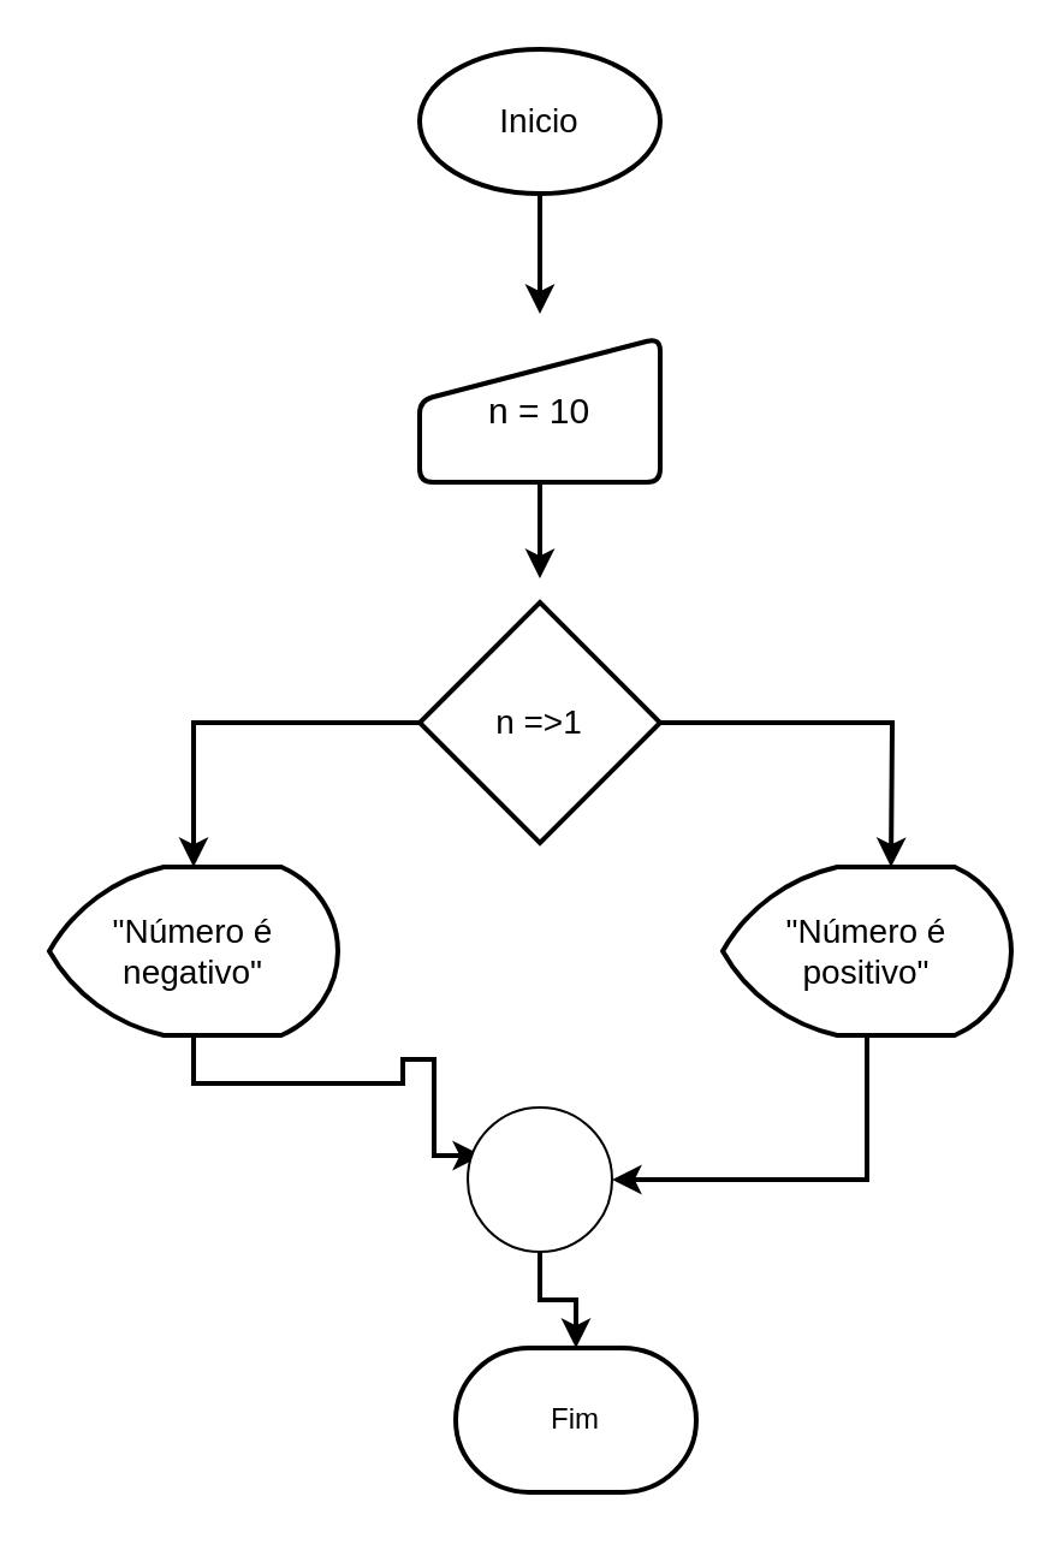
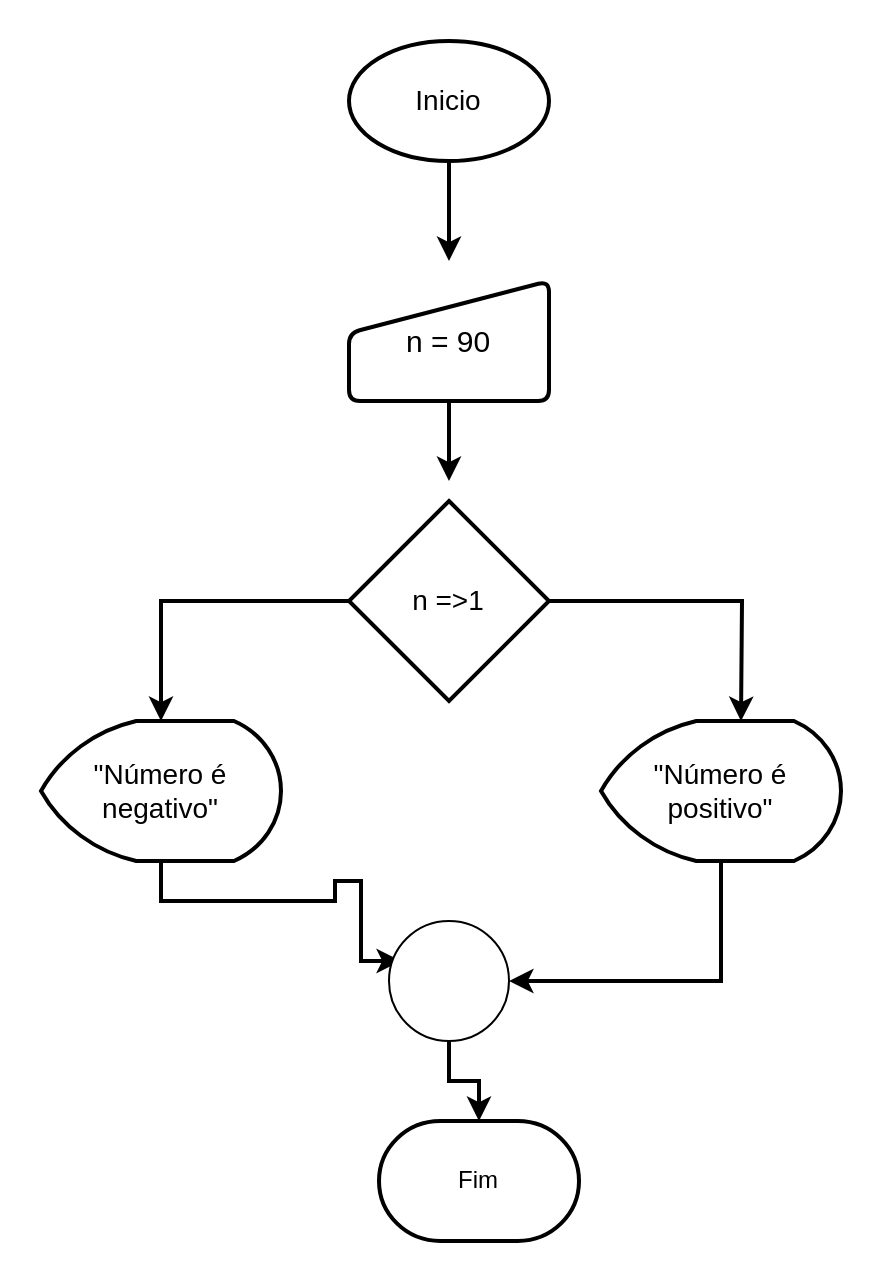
- <mxCell id="5" value="&lt;font style=&quot;font-size: 15px&quot;&gt;n = 10&lt;/font&gt;" style="html=1;strokeWidth=2;shape=manualInput;whiteSpace=wrap;rounded=1;size=26;arcSize=11;" parent="1" vertex="1"><mxGeometry x="174" y="140" width="100" height="60" as="geometry" /></mxCell>
+ <mxCell id="5" value="&lt;font style=&quot;font-size: 15px&quot;&gt;n = 90&lt;/font&gt;" style="html=1;strokeWidth=2;shape=manualInput;whiteSpace=wrap;rounded=1;size=26;arcSize=11;" parent="1" vertex="1"><mxGeometry x="174" y="140" width="100" height="60" as="geometry" /></mxCell>
